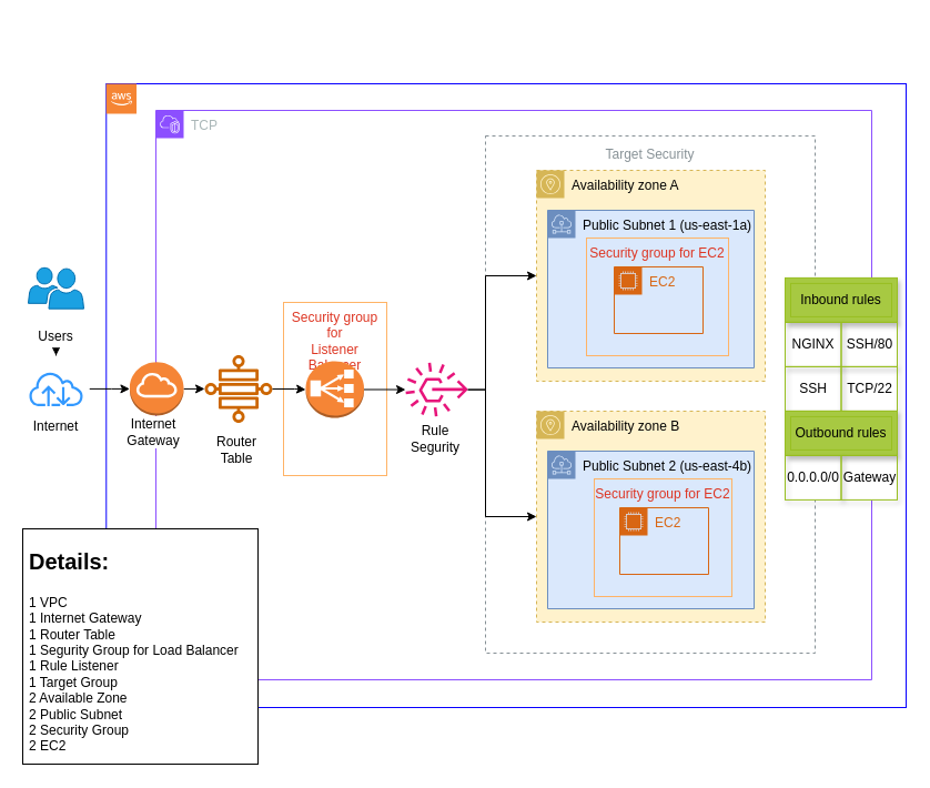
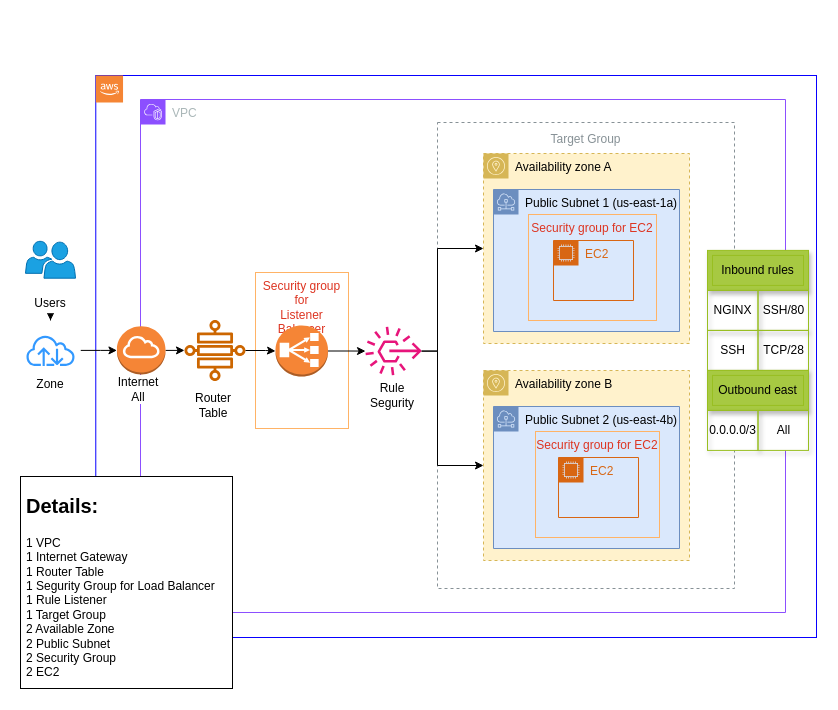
- <mxCell id="8" value="TCP" style="points=[[0,0],[0.25,0],[0.5,0],[0.75,0],[1,0],[1,0.25],[1,0.5],[1,0.75],[1,1],[0.75,1],[0.5,1],[0.25,1],[0,1],[0,0.75],[0,0.5],[0,0.25]];outlineConnect=0;gradientColor=none;html=1;whiteSpace=wrap;fontSize=12;fontStyle=0;container=0;pointerEvents=0;collapsible=0;recursiveResize=0;shape=mxgraph.aws4.group;grIcon=mxgraph.aws4.group_vpc2;strokeColor=#8C4FFF;fillColor=none;verticalAlign=top;align=left;spacingLeft=30;fontColor=#AAB7B8;dashed=0;" parent="2" vertex="1"><mxGeometry x="120" y="79" width="645" height="513" as="geometry" /></mxCell>
+ <mxCell id="8" value="VPC" style="points=[[0,0],[0.25,0],[0.5,0],[0.75,0],[1,0],[1,0.25],[1,0.5],[1,0.75],[1,1],[0.75,1],[0.5,1],[0.25,1],[0,1],[0,0.75],[0,0.5],[0,0.25]];outlineConnect=0;gradientColor=none;html=1;whiteSpace=wrap;fontSize=12;fontStyle=0;container=0;pointerEvents=0;collapsible=0;recursiveResize=0;shape=mxgraph.aws4.group;grIcon=mxgraph.aws4.group_vpc2;strokeColor=#8C4FFF;fillColor=none;verticalAlign=top;align=left;spacingLeft=30;fontColor=#AAB7B8;dashed=0;" parent="2" vertex="1"><mxGeometry x="120" y="79" width="645" height="513" as="geometry" /></mxCell>
- <mxCell id="4" value="Target Security" style="outlineConnect=0;gradientColor=none;html=1;whiteSpace=wrap;fontSize=12;fontStyle=0;strokeColor=#879196;fillColor=none;verticalAlign=top;align=center;fontColor=#879196;dashed=1;spacingTop=3;container=0;" parent="2" vertex="1"><mxGeometry x="417" y="102" width="297" height="466" as="geometry" /></mxCell>
+ <mxCell id="4" value="Target Group" style="outlineConnect=0;gradientColor=none;html=1;whiteSpace=wrap;fontSize=12;fontStyle=0;strokeColor=#879196;fillColor=none;verticalAlign=top;align=center;fontColor=#879196;dashed=1;spacingTop=3;container=0;" parent="2" vertex="1"><mxGeometry x="417" y="102" width="297" height="466" as="geometry" /></mxCell>
- <mxCell id="39" value="TCP/22" style="whiteSpace=wrap;html=1;align=center;rounded=0;shadow=1;strokeColor=#98bf21;verticalAlign=middle;fontFamily=Helvetica;fontSize=12;fontColor=default;fillColor=none;container=0;" parent="2" vertex="1"><mxGeometry x="737.5" y="309.91" width="50.5" height="40" as="geometry" /></mxCell>
+ <mxCell id="39" value="TCP/28" style="whiteSpace=wrap;html=1;align=center;rounded=0;shadow=1;strokeColor=#98bf21;verticalAlign=middle;fontFamily=Helvetica;fontSize=12;fontColor=default;fillColor=none;container=0;" parent="2" vertex="1"><mxGeometry x="737.5" y="309.91" width="50.5" height="40" as="geometry" /></mxCell>
- <mxCell id="16" value="Internet" style="text;html=1;align=center;verticalAlign=middle;whiteSpace=wrap;rounded=0;labelBackgroundColor=default;container=0;" parent="2" vertex="1"><mxGeometry y="349" width="60" height="30" as="geometry" /></mxCell>
+ <mxCell id="16" value="Zone" style="text;html=1;align=center;verticalAlign=middle;whiteSpace=wrap;rounded=0;labelBackgroundColor=default;container=0;" parent="2" vertex="1"><mxGeometry y="349" width="60" height="30" as="geometry" /></mxCell>
- <mxCell id="9" value="Internet&lt;br&gt;Gateway" style="text;html=1;align=center;verticalAlign=middle;whiteSpace=wrap;rounded=0;labelBackgroundColor=default;container=0;" parent="2" vertex="1"><mxGeometry x="88.47" y="354" width="60" height="30" as="geometry" /></mxCell>
+ <mxCell id="9" value="Internet&lt;br&gt;All" style="text;html=1;align=center;verticalAlign=middle;whiteSpace=wrap;rounded=0;labelBackgroundColor=default;container=0;" parent="2" vertex="1"><mxGeometry x="88.47" y="354" width="60" height="30" as="geometry" /></mxCell>
- <mxCell id="40" value="Outbound rules" style="shape=ext;margin=3;double=1;whiteSpace=wrap;html=1;align=center;rounded=0;shadow=1;strokeColor=#98bf21;verticalAlign=middle;fontFamily=Helvetica;fontSize=12;fontColor=default;fillColor=#A7C942;container=0;" parent="2" vertex="1"><mxGeometry x="687" y="349.91" width="101" height="40" as="geometry" /></mxCell>
+ <mxCell id="40" value="Outbound east" style="shape=ext;margin=3;double=1;whiteSpace=wrap;html=1;align=center;rounded=0;shadow=1;strokeColor=#98bf21;verticalAlign=middle;fontFamily=Helvetica;fontSize=12;fontColor=default;fillColor=#A7C942;container=0;" parent="2" vertex="1"><mxGeometry x="687" y="349.91" width="101" height="40" as="geometry" /></mxCell>
- <mxCell id="41" value="0.0.0.0/0" style="whiteSpace=wrap;html=1;align=center;rounded=0;shadow=1;strokeColor=#98bf21;verticalAlign=middle;fontFamily=Helvetica;fontSize=12;fontColor=default;fillColor=none;container=0;" parent="2" vertex="1"><mxGeometry x="687" y="389.91" width="50.5" height="40" as="geometry" /></mxCell>
+ <mxCell id="41" value="0.0.0.0/3" style="whiteSpace=wrap;html=1;align=center;rounded=0;shadow=1;strokeColor=#98bf21;verticalAlign=middle;fontFamily=Helvetica;fontSize=12;fontColor=default;fillColor=none;container=0;" parent="2" vertex="1"><mxGeometry x="687" y="389.91" width="50.5" height="40" as="geometry" /></mxCell>
- <mxCell id="42" value="Gateway" style="whiteSpace=wrap;html=1;align=center;rounded=0;shadow=1;strokeColor=#98bf21;verticalAlign=middle;fontFamily=Helvetica;fontSize=12;fontColor=default;fillColor=none;container=0;" parent="2" vertex="1"><mxGeometry x="737.5" y="389.91" width="50.5" height="40" as="geometry" /></mxCell>
+ <mxCell id="42" value="All" style="whiteSpace=wrap;html=1;align=center;rounded=0;shadow=1;strokeColor=#98bf21;verticalAlign=middle;fontFamily=Helvetica;fontSize=12;fontColor=default;fillColor=none;container=0;" parent="2" vertex="1"><mxGeometry x="737.5" y="389.91" width="50.5" height="40" as="geometry" /></mxCell>
